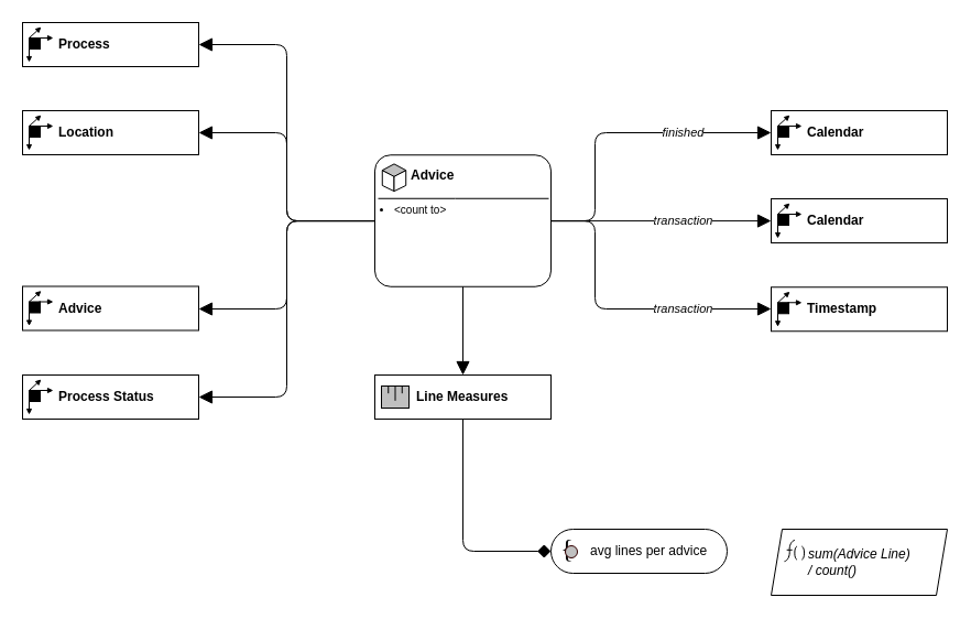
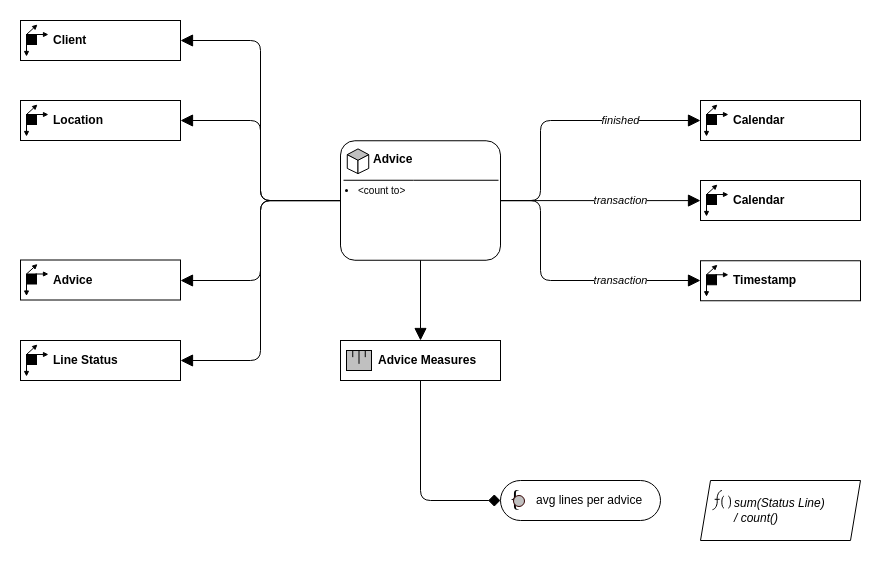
- <mxCell id="9" value="Process" style="group;fillColor=default;verticalAlign=middle;align=left;spacingLeft=31;fontStyle=1;connectable=1;whiteSpace=wrap;" vertex="1" connectable="0" parent="1"><mxGeometry x="20" y="20" width="160" height="40" as="geometry" /></mxCell>
+ <mxCell id="9" value="Client" style="group;fillColor=default;verticalAlign=middle;align=left;spacingLeft=31;fontStyle=1;connectable=1;whiteSpace=wrap;" vertex="1" connectable="0" parent="1"><mxGeometry x="20" y="20" width="160" height="40" as="geometry" /></mxCell>
- <mxCell id="45" value="Process Status" style="group;fillColor=default;verticalAlign=middle;align=left;spacingLeft=31;fontStyle=1;connectable=1;whiteSpace=wrap;" vertex="1" connectable="0" parent="1"><mxGeometry x="20" y="340" width="160" height="40" as="geometry" /></mxCell>
+ <mxCell id="45" value="Line Status" style="group;fillColor=default;verticalAlign=middle;align=left;spacingLeft=31;fontStyle=1;connectable=1;whiteSpace=wrap;" vertex="1" connectable="0" parent="1"><mxGeometry x="20" y="340" width="160" height="40" as="geometry" /></mxCell>
- <mxCell id="58" value="Line Measures" style="group;fillColor=default;verticalAlign=middle;align=left;spacingLeft=36;whiteSpace=wrap;fontStyle=1;connectable=1;" vertex="1" connectable="0" parent="1"><mxGeometry x="340" y="340" width="160" height="40" as="geometry" /></mxCell>
+ <mxCell id="58" value="Advice Measures" style="group;fillColor=default;verticalAlign=middle;align=left;spacingLeft=36;whiteSpace=wrap;fontStyle=1;connectable=1;" vertex="1" connectable="0" parent="1"><mxGeometry x="340" y="340" width="160" height="40" as="geometry" /></mxCell>
- <mxCell id="72" value="&lt;div&gt;sum(Advice Line)&amp;nbsp;&lt;/div&gt;&lt;div&gt;/ count()&lt;/div&gt;" style="group;fillColor=default;verticalAlign=middle;align=left;spacingLeft=32;fontStyle=2;html=1;connectable=1;" vertex="1" connectable="0" parent="1"><mxGeometry y="480" width="160" height="60" as="geometry" x="700" /></mxCell>
+ <mxCell id="72" value="&lt;div&gt;sum(Status Line)&amp;nbsp;&lt;/div&gt;&lt;div&gt;/ count()&lt;/div&gt;" style="group;fillColor=default;verticalAlign=middle;align=left;spacingLeft=32;fontStyle=2;html=1;connectable=1;" vertex="1" connectable="0" parent="1"><mxGeometry y="480" width="160" height="60" as="geometry" x="700" /></mxCell>
